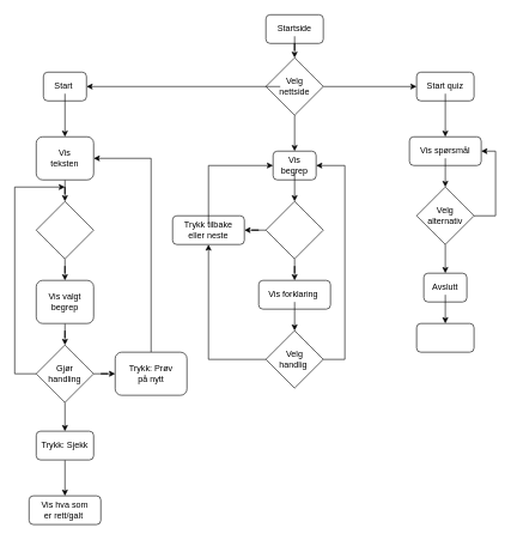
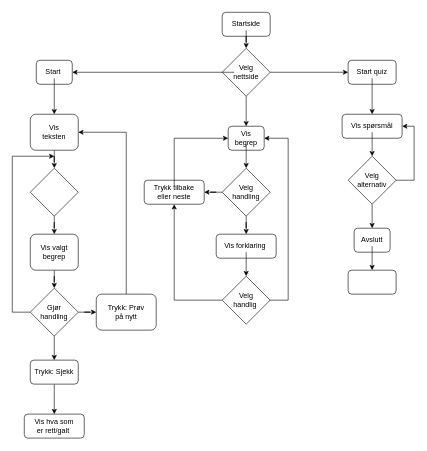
+ <mxCell id="30" value="Velg handling" style="text;html=1;strokeColor=none;fillColor=none;align=center;verticalAlign=middle;whiteSpace=wrap;rounded=0;" vertex="1" parent="1"><mxGeometry x="390" y="310" width="40" height="20" as="geometry" /></mxCell>
